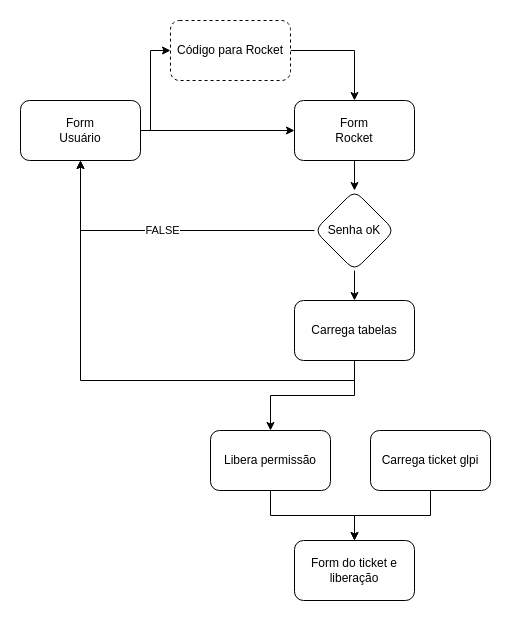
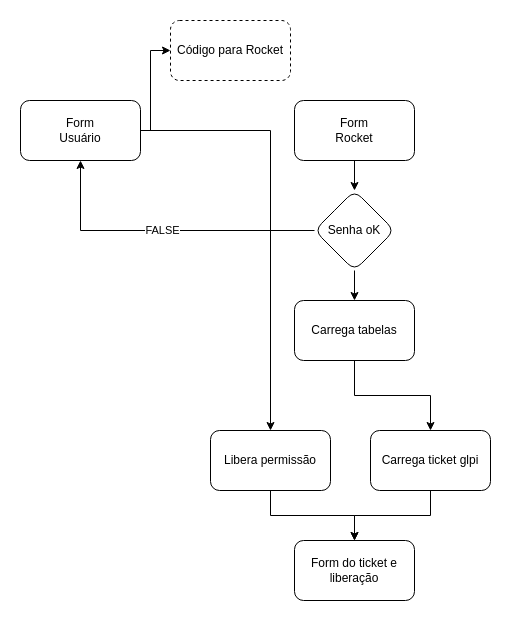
- <mxCell id="5" value="" style="edgeStyle=orthogonalEdgeStyle;rounded=0;orthogonalLoop=1;jettySize=auto;html=1;" edge="1" parent="1" source="6" target="8"><mxGeometry relative="1" as="geometry" /></mxCell>
- <mxCell id="2" value="" style="edgeStyle=orthogonalEdgeStyle;rounded=0;orthogonalLoop=1;jettySize=auto;html=1;entryX=0;entryY=0.5;entryDx=0;entryDy=0;" edge="1" parent="1" source="4" target="8"><mxGeometry relative="1" as="geometry"><mxPoint x="220" y="130" as="targetPoint" /></mxGeometry></mxCell>
+ <mxCell id="2" value="" style="edgeStyle=orthogonalEdgeStyle;rounded=0;orthogonalLoop=1;jettySize=auto;html=1;" edge="1" parent="1" source="4" target="15"><mxGeometry relative="1" as="geometry"><mxPoint x="220" y="130" as="targetPoint" /></mxGeometry></mxCell>
- <mxCell id="18" value="" style="edgeStyle=orthogonalEdgeStyle;rounded=0;orthogonalLoop=1;jettySize=auto;html=1;exitX=0.5;exitY=1;exitDx=0;exitDy=0;" edge="1" parent="1" source="13" target="4"><mxGeometry relative="1" as="geometry"><mxPoint x="364" y="370" as="sourcePoint" /><mxPoint x="280" y="440" as="targetPoint" /></mxGeometry></mxCell>
+ <mxCell id="18" value="" style="edgeStyle=orthogonalEdgeStyle;rounded=0;orthogonalLoop=1;jettySize=auto;html=1;entryX=0.5;entryY=0;entryDx=0;entryDy=0;exitX=0.5;exitY=1;exitDx=0;exitDy=0;" edge="1" parent="1" source="13" target="17"><mxGeometry relative="1" as="geometry"><mxPoint x="364" y="370" as="sourcePoint" /><mxPoint x="280" y="440" as="targetPoint" /></mxGeometry></mxCell>
- <mxCell id="12" value="" style="edgeStyle=orthogonalEdgeStyle;rounded=0;orthogonalLoop=1;jettySize=auto;html=1;" edge="1" parent="1" source="13" target="15"><mxGeometry relative="1" as="geometry" /></mxCell>
